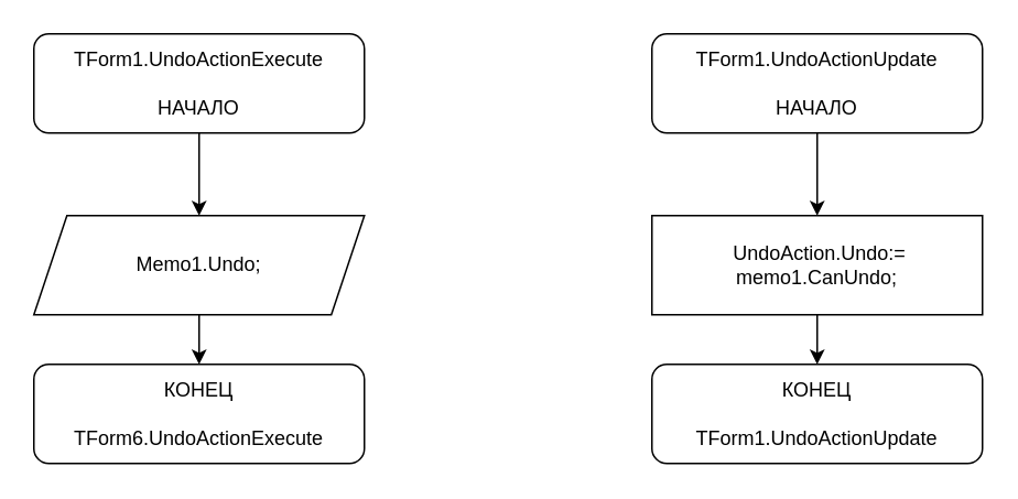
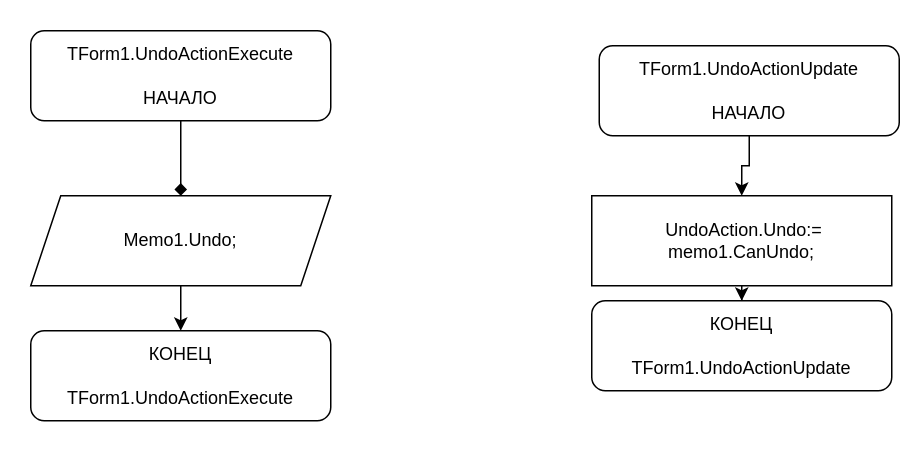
- <mxCell id="8" value="TForm1.UndoActionUpdate&lt;br&gt;&lt;br&gt;НАЧАЛО" style="rounded=1;whiteSpace=wrap;html=1;" vertex="1" parent="1"><mxGeometry x="394" y="20" width="200" height="60" as="geometry" /></mxCell>
+ <mxCell id="8" value="TForm1.UndoActionUpdate&lt;br&gt;&lt;br&gt;НАЧАЛО" style="rounded=1;whiteSpace=wrap;html=1;" vertex="1" parent="1"><mxGeometry x="399" y="30" width="200" height="60" as="geometry" /></mxCell>
- <mxCell id="2" style="edgeStyle=orthogonalEdgeStyle;rounded=0;orthogonalLoop=1;jettySize=auto;html=1;exitX=0.5;exitY=1;exitDx=0;exitDy=0;entryX=0.5;entryY=0;entryDx=0;entryDy=0;" edge="1" parent="1" source="3" target="5"><mxGeometry relative="1" as="geometry" /></mxCell>
+ <mxCell id="2" style="edgeStyle=orthogonalEdgeStyle;rounded=0;orthogonalLoop=1;jettySize=auto;html=1;exitX=0.5;exitY=1;exitDx=0;exitDy=0;entryX=0.5;entryY=0;entryDx=0;entryDy=0;endArrow=diamond;" edge="1" parent="1" source="3" target="5"><mxGeometry relative="1" as="geometry" /></mxCell>
- <mxCell id="6" value="КОНЕЦ&lt;br&gt;&lt;br&gt;TForm6.UndoActionExecute" style="rounded=1;whiteSpace=wrap;html=1;" vertex="1" parent="1"><mxGeometry x="20" y="220" width="200" height="60" as="geometry" /></mxCell>
+ <mxCell id="6" value="КОНЕЦ&lt;br&gt;&lt;br&gt;TForm1.UndoActionExecute" style="rounded=1;whiteSpace=wrap;html=1;" vertex="1" parent="1"><mxGeometry x="20" y="220" width="200" height="60" as="geometry" /></mxCell>
- <mxCell id="11" value="КОНЕЦ&lt;br&gt;&lt;br&gt;TForm1.UndoActionUpdate" style="rounded=1;whiteSpace=wrap;html=1;" vertex="1" parent="1"><mxGeometry x="394" y="220" width="200" height="60" as="geometry" /></mxCell>
+ <mxCell id="11" value="КОНЕЦ&lt;br&gt;&lt;br&gt;TForm1.UndoActionUpdate" style="rounded=1;whiteSpace=wrap;html=1;" vertex="1" parent="1"><mxGeometry x="394" y="200" width="200" height="60" as="geometry" /></mxCell>
